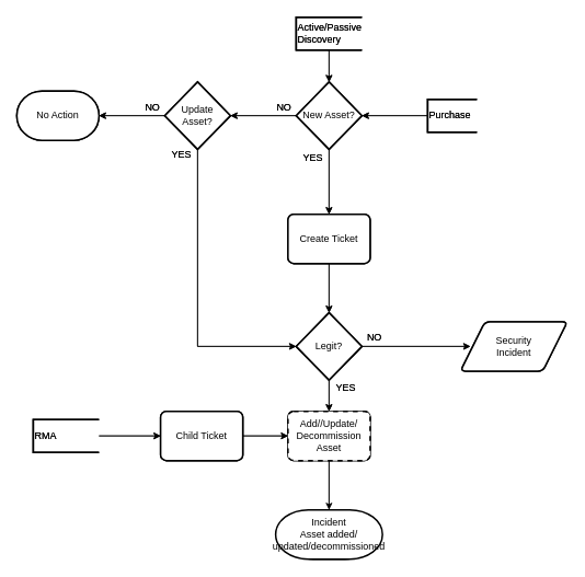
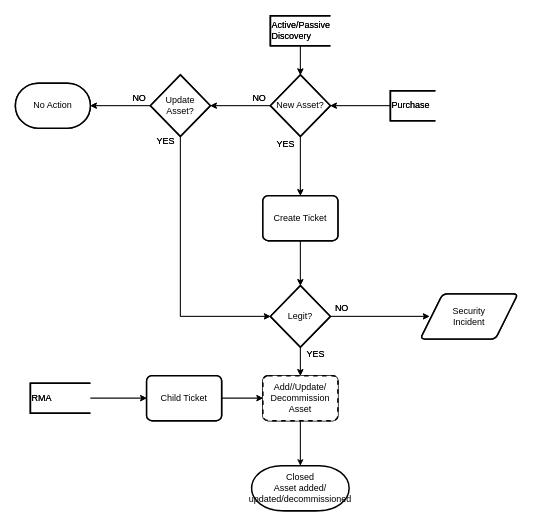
- <mxCell id="36" value="Incident&lt;br&gt;Asset added/ updated/decommissioned" style="strokeWidth=2;html=1;shape=mxgraph.flowchart.terminator;whiteSpace=wrap;" vertex="1" parent="1"><mxGeometry x="335" y="620" width="130" height="60" as="geometry" /></mxCell>
+ <mxCell id="36" value="Closed&lt;br&gt;Asset added/ updated/decommissioned" style="strokeWidth=2;html=1;shape=mxgraph.flowchart.terminator;whiteSpace=wrap;" vertex="1" parent="1"><mxGeometry x="335" y="620" width="130" height="60" as="geometry" /></mxCell>
